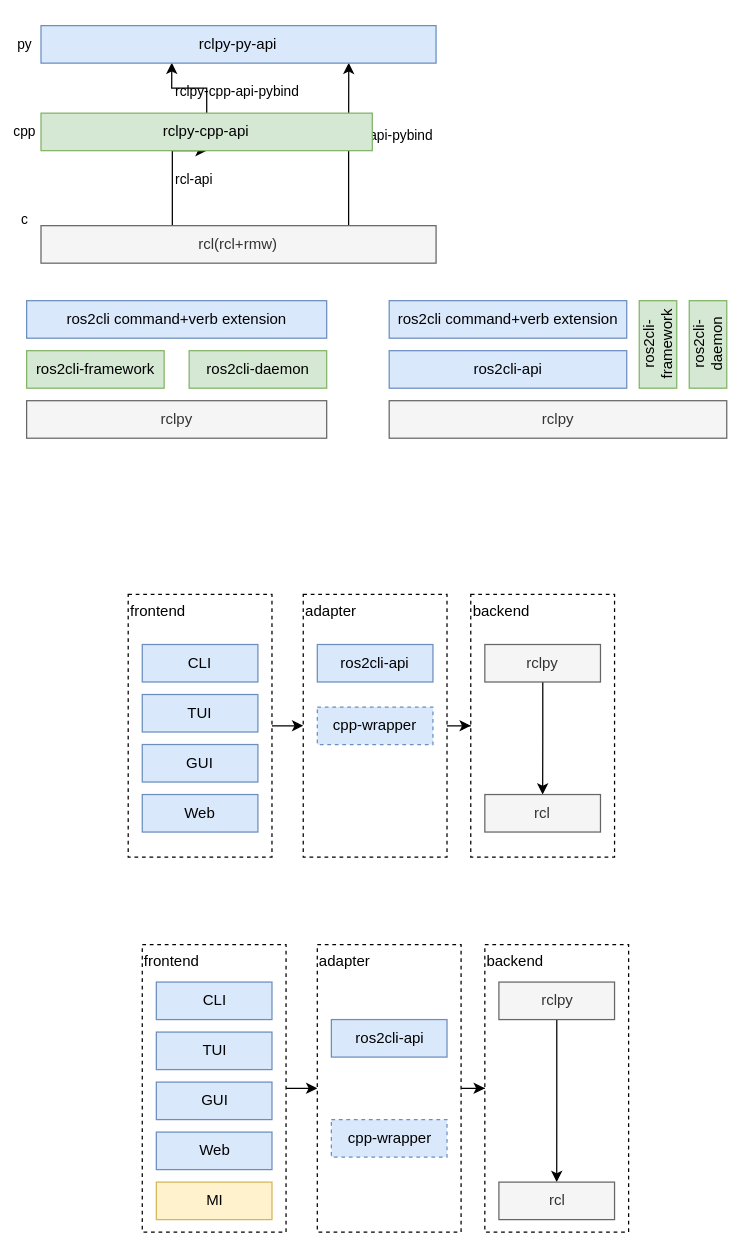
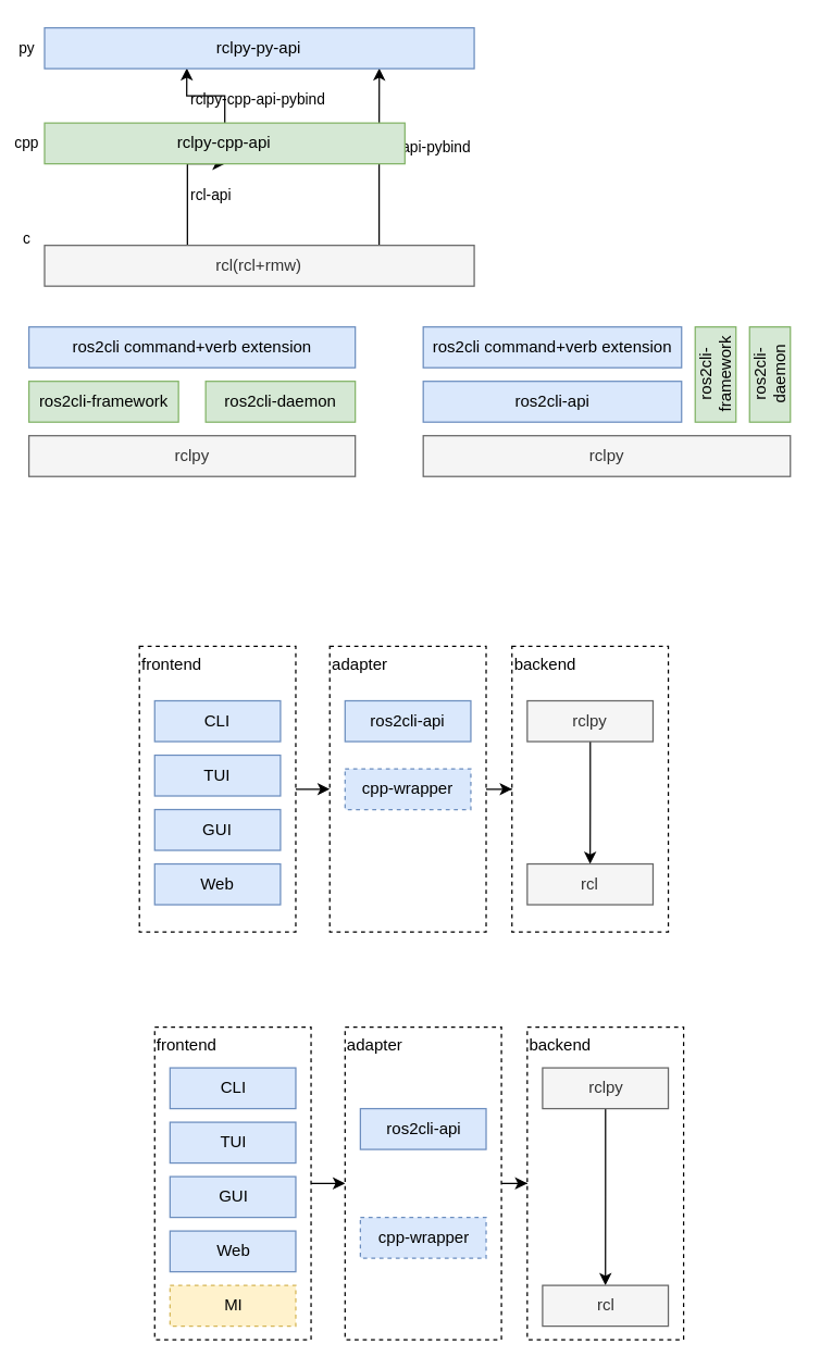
- <mxCell id="51" value="MI" style="rounded=0;whiteSpace=wrap;html=1;align=center;verticalAlign=middle;fillColor=#fff2cc;strokeColor=#d6b656;" parent="1" vertex="1"><mxGeometry x="124.5" y="945" width="92.5" height="30" as="geometry" /></mxCell>
+ <mxCell id="51" value="MI" style="rounded=0;whiteSpace=wrap;html=1;align=center;verticalAlign=middle;fillColor=#fff2cc;strokeColor=#d6b656;dashed=1;" parent="1" vertex="1"><mxGeometry x="124.5" y="945" width="92.5" height="30" as="geometry" /></mxCell>
